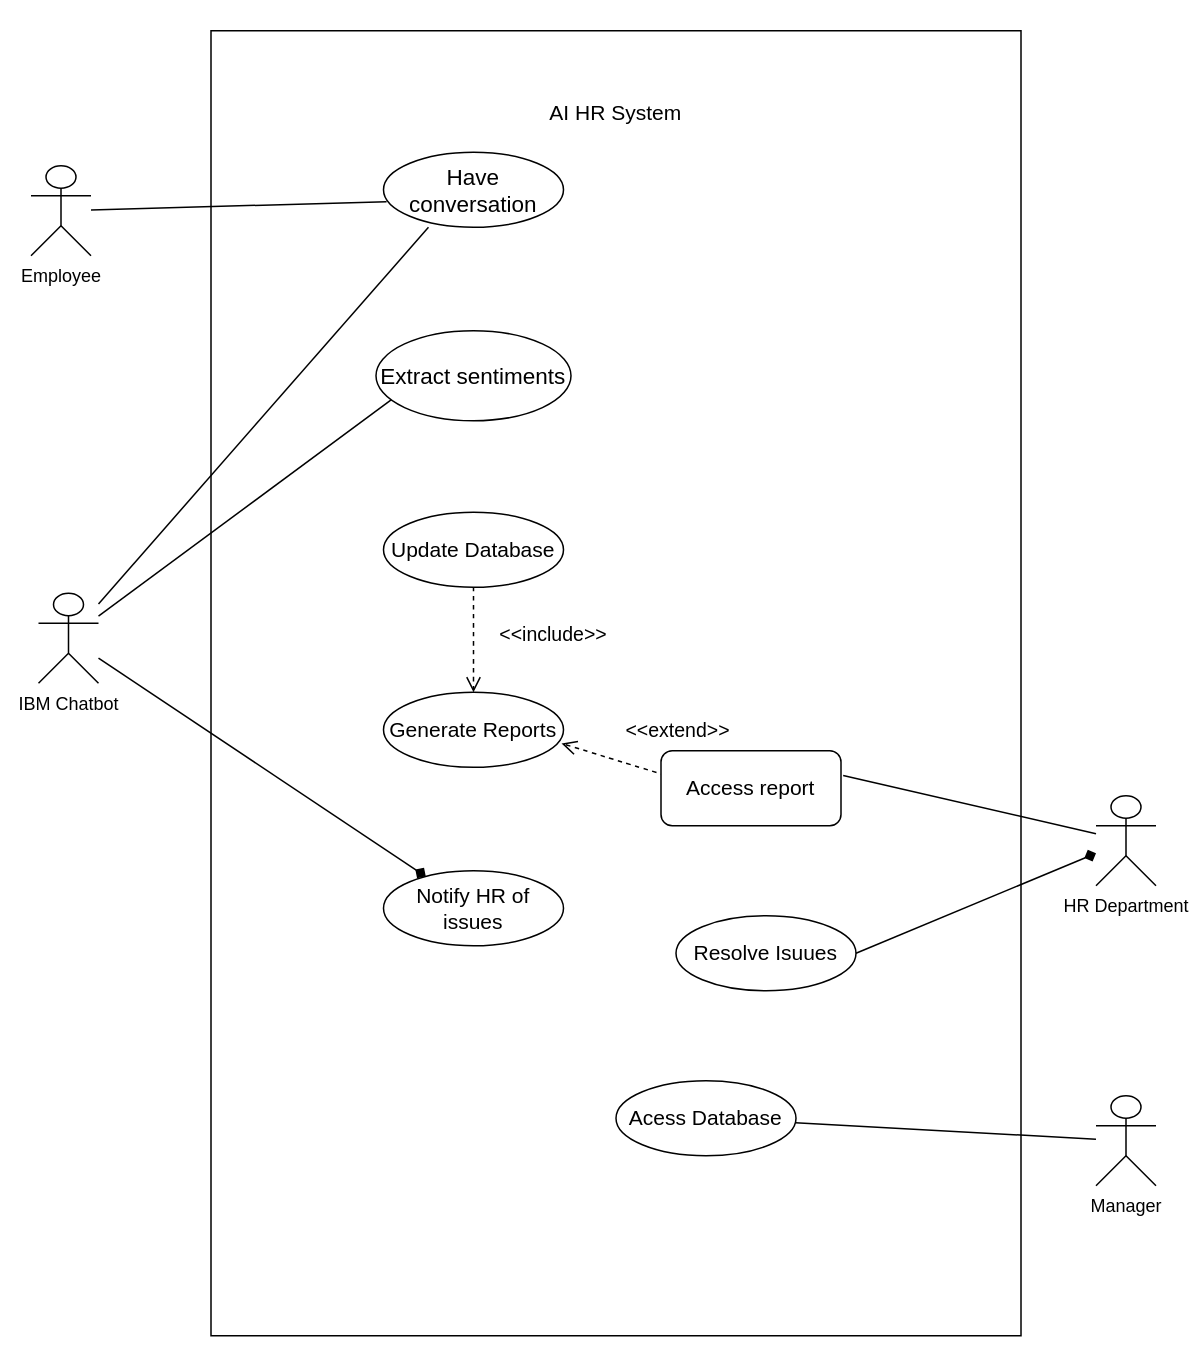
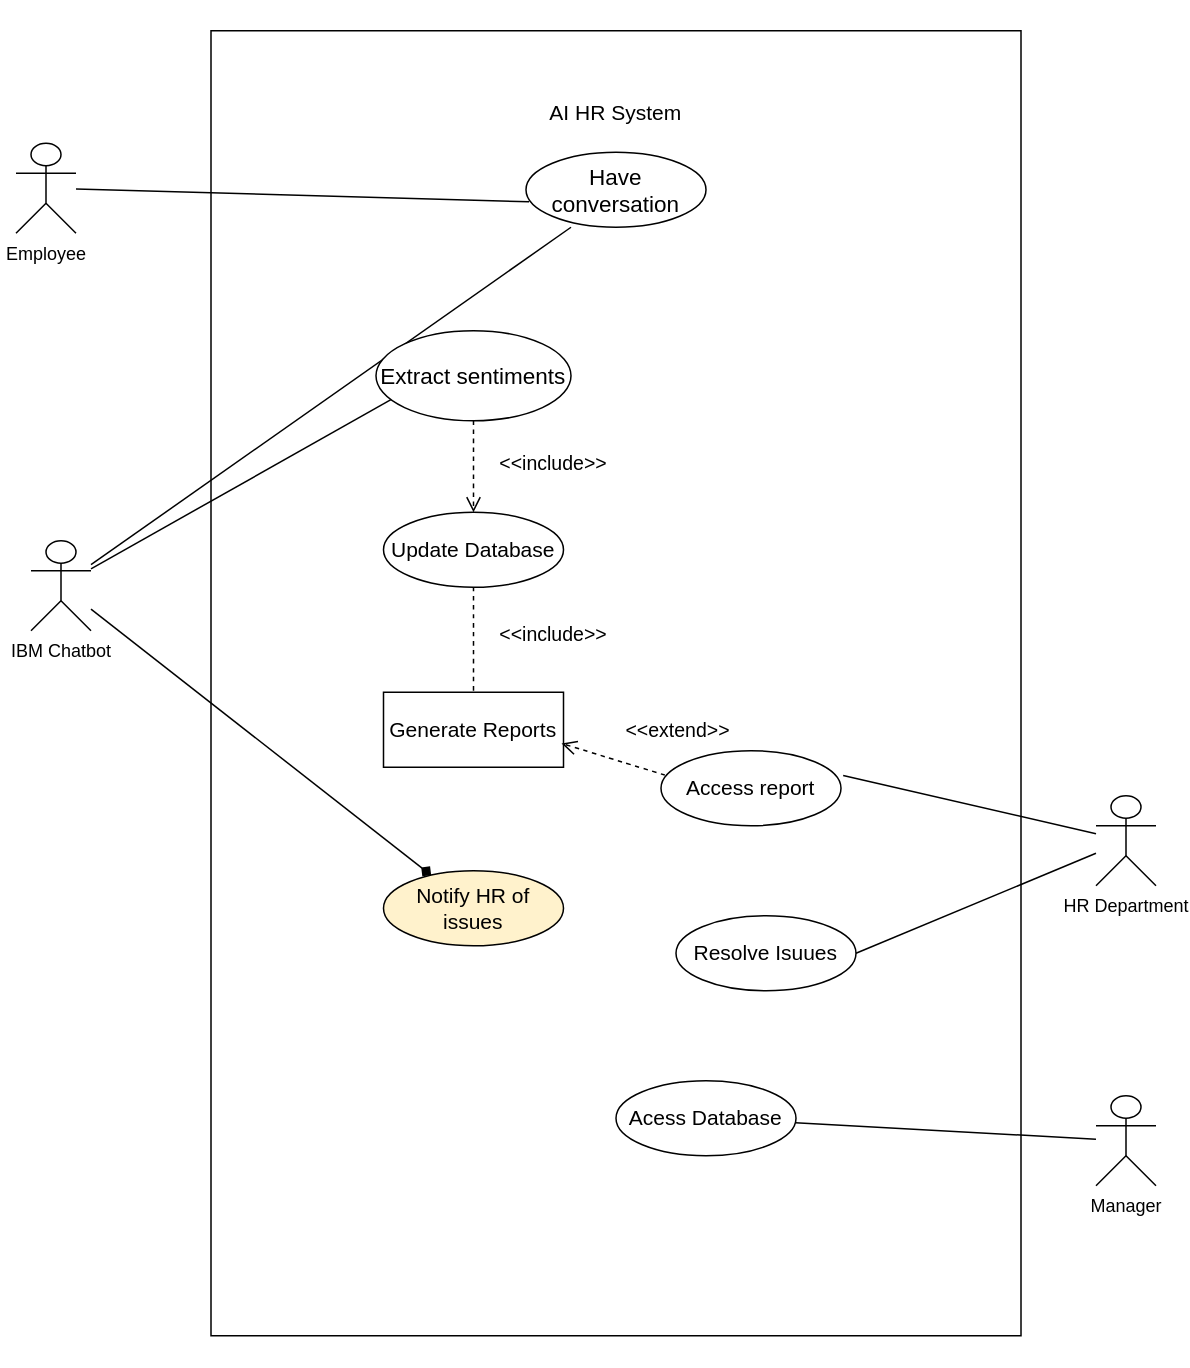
- <mxCell id="5" value="&lt;font style=&quot;font-size: 15px;&quot;&gt;Have conversation&lt;/font&gt;" style="ellipse;whiteSpace=wrap;html=1;" parent="1" vertex="1"><mxGeometry x="255" y="101" width="120" height="50" as="geometry" /></mxCell>
+ <mxCell id="5" value="&lt;font style=&quot;font-size: 15px;&quot;&gt;Have conversation&lt;/font&gt;" style="ellipse;whiteSpace=wrap;html=1;" parent="1" vertex="1"><mxGeometry x="350" y="101" width="120" height="50" as="geometry" /></mxCell>
- <mxCell id="3" value="Employee" style="shape=umlActor;verticalLabelPosition=bottom;verticalAlign=top;html=1;outlineConnect=0;" parent="1" vertex="1"><mxGeometry x="20" y="110" width="40" height="60" as="geometry" /></mxCell>
+ <mxCell id="3" value="Employee" style="shape=umlActor;verticalLabelPosition=bottom;verticalAlign=top;html=1;outlineConnect=0;" parent="1" vertex="1"><mxGeometry x="10" y="95" width="40" height="60" as="geometry" /></mxCell>
+ <mxCell id="21" value="" style="endArrow=open;html=1;rounded=0;fontSize=12;startSize=8;endSize=8;curved=1;entryX=0.5;entryY=0;entryDx=0;entryDy=0;dashed=1;endFill=0;" edge="1" parent="1" source="20" target="6"><mxGeometry width="50" height="50" relative="1" as="geometry"><mxPoint x="310" y="551" as="sourcePoint" /><mxPoint x="360" y="501" as="targetPoint" /></mxGeometry></mxCell>
+ <mxCell id="22" value="&lt;font style=&quot;font-size: 13px;&quot;&gt;&amp;lt;&amp;lt;include&amp;gt;&amp;gt;&lt;/font&gt;" style="edgeLabel;html=1;align=center;verticalAlign=middle;resizable=0;points=[];fontSize=12;" vertex="1" connectable="0" parent="21"><mxGeometry x="-0.344" y="1" relative="1" as="geometry"><mxPoint x="51" y="7" as="offset" /></mxGeometry></mxCell>
- <mxCell id="4" value="IBM Chatbot" style="shape=umlActor;verticalLabelPosition=bottom;verticalAlign=top;html=1;outlineConnect=0;" parent="1" vertex="1"><mxGeometry x="25" y="395" width="40" height="60" as="geometry" /></mxCell>
+ <mxCell id="4" value="IBM Chatbot" style="shape=umlActor;verticalLabelPosition=bottom;verticalAlign=top;html=1;outlineConnect=0;" parent="1" vertex="1"><mxGeometry x="20" y="360" width="40" height="60" as="geometry" /></mxCell>
- <mxCell id="23" value="" style="endArrow=open;html=1;rounded=0;fontSize=12;startSize=8;endSize=8;curved=1;entryX=0.5;entryY=0;entryDx=0;entryDy=0;dashed=1;endFill=0;exitX=0.5;exitY=1;exitDx=0;exitDy=0;" edge="1" parent="1" source="6" target="9"><mxGeometry width="50" height="50" relative="1" as="geometry"><mxPoint x="314.57" y="401" as="sourcePoint" /><mxPoint x="314.57" y="481" as="targetPoint" /></mxGeometry></mxCell>
+ <mxCell id="23" value="" style="endArrow=none;html=1;rounded=0;fontSize=12;startSize=8;endSize=8;curved=1;entryX=0.5;entryY=0;entryDx=0;entryDy=0;dashed=1;endFill=0;exitX=0.5;exitY=1;exitDx=0;exitDy=0;" edge="1" parent="1" source="6" target="9"><mxGeometry width="50" height="50" relative="1" as="geometry"><mxPoint x="314.57" y="401" as="sourcePoint" /><mxPoint x="314.57" y="481" as="targetPoint" /></mxGeometry></mxCell>
- <mxCell id="9" value="&lt;span style=&quot;font-size: 14px;&quot;&gt;Generate Reports&lt;/span&gt;" style="ellipse;whiteSpace=wrap;html=1;" parent="1" vertex="1"><mxGeometry x="255" y="461" width="120" height="50" as="geometry" /></mxCell>
+ <mxCell id="9" value="&lt;span style=&quot;font-size: 14px;&quot;&gt;Generate Reports&lt;/span&gt;" style="whiteSpace=wrap;html=1;rounded=0;" parent="1" vertex="1"><mxGeometry x="255" y="461" width="120" height="50" as="geometry" /></mxCell>
- <mxCell id="27" value="&lt;span style=&quot;font-size: 14px;&quot;&gt;Access report&lt;/span&gt;" style="whiteSpace=wrap;html=1;rounded=1;" vertex="1" parent="1"><mxGeometry x="440" y="500" width="120" height="50" as="geometry" /></mxCell>
+ <mxCell id="27" value="&lt;span style=&quot;font-size: 14px;&quot;&gt;Access report&lt;/span&gt;" style="ellipse;whiteSpace=wrap;html=1;" vertex="1" parent="1"><mxGeometry x="440" y="500" width="120" height="50" as="geometry" /></mxCell>
- <mxCell id="19" value="" style="endArrow=diamond;html=1;rounded=0;exitX=1;exitY=0.5;exitDx=0;exitDy=0;" parent="1" source="15" edge="1" target="18"><mxGeometry width="50" height="50" relative="1" as="geometry"><mxPoint x="410" y="450" as="sourcePoint" /><mxPoint x="590" y="440" as="targetPoint" /></mxGeometry></mxCell>
+ <mxCell id="19" value="" style="endArrow=none;html=1;rounded=0;exitX=1;exitY=0.5;exitDx=0;exitDy=0;" parent="1" source="15" edge="1" target="18"><mxGeometry width="50" height="50" relative="1" as="geometry"><mxPoint x="410" y="450" as="sourcePoint" /><mxPoint x="590" y="440" as="targetPoint" /></mxGeometry></mxCell>
- <mxCell id="10" value="&lt;span style=&quot;font-size: 14px;&quot;&gt;Notify HR of issues&lt;/span&gt;" style="ellipse;whiteSpace=wrap;html=1;" parent="1" vertex="1"><mxGeometry x="255" y="580" width="120" height="50" as="geometry" /></mxCell>
+ <mxCell id="10" value="&lt;span style=&quot;font-size: 14px;&quot;&gt;Notify HR of issues&lt;/span&gt;" style="ellipse;whiteSpace=wrap;html=1;fillColor=#fff2cc;" parent="1" vertex="1"><mxGeometry x="255" y="580" width="120" height="50" as="geometry" /></mxCell>
